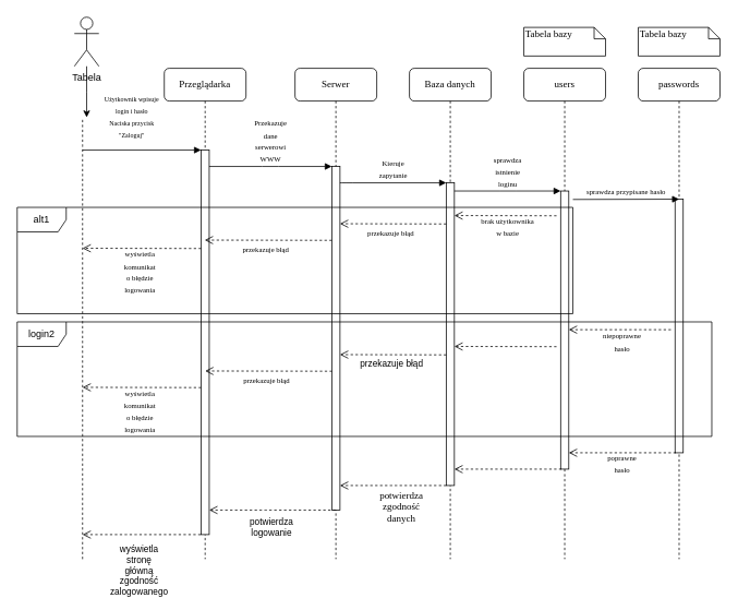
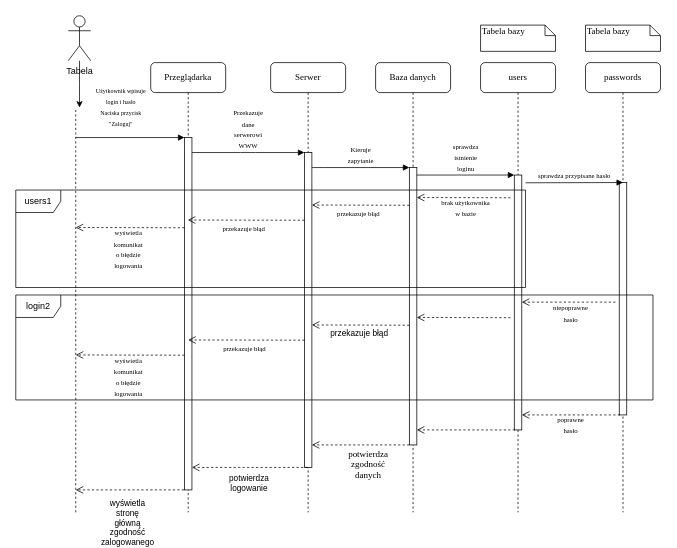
- <mxCell id="36" value="alt1" style="shape=umlFrame;whiteSpace=wrap;html=1;" vertex="1" parent="1"><mxGeometry x="20" y="253" width="680" height="130" as="geometry" /></mxCell>
+ <mxCell id="36" value="users1" style="shape=umlFrame;whiteSpace=wrap;html=1;" vertex="1" parent="1"><mxGeometry x="20" y="253" width="680" height="130" as="geometry" /></mxCell>
